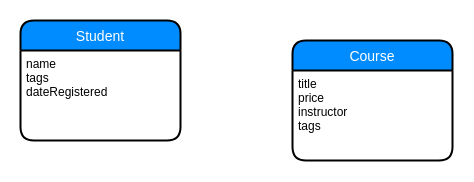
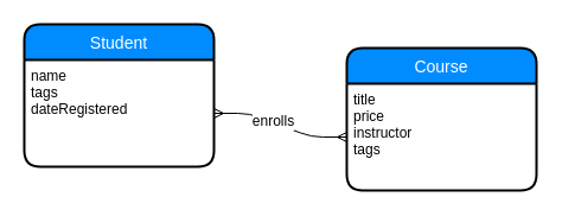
+ <mxCell id="6" value="" style="edgeStyle=entityRelationEdgeStyle;fontSize=12;html=1;endArrow=ERmany;startArrow=ERmany;entryX=0;entryY=0.5;entryDx=0;entryDy=0;exitX=1;exitY=0.5;exitDx=0;exitDy=0;" edge="1" parent="1" source="3" target="5"><mxGeometry width="100" height="100" relative="1" as="geometry"><mxPoint x="190" y="300" as="sourcePoint" /><mxPoint x="290" y="200" as="targetPoint" /></mxGeometry></mxCell>
+ <mxCell id="7" value="enrolls" style="text;html=1;resizable=0;points=[];align=center;verticalAlign=middle;labelBackgroundColor=#ffffff;" vertex="1" connectable="0" parent="6"><mxGeometry x="-0.138" y="1" relative="1" as="geometry"><mxPoint as="offset" /></mxGeometry></mxCell>
